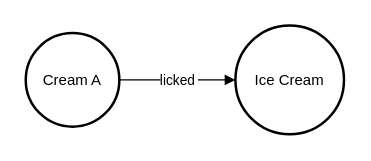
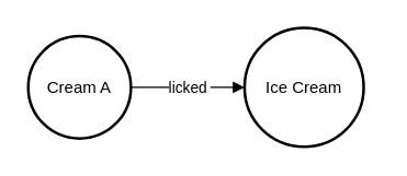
- <mxCell id="3" value="Ice Cream" style="ellipse;aspect=fixed;strokeWidth=2;whiteSpace=wrap;" vertex="1" parent="1"><mxGeometry x="188" width="87" height="87" as="geometry" y="20" /></mxCell>
+ <mxCell id="3" value="Ice Cream" style="ellipse;aspect=fixed;strokeWidth=2;whiteSpace=wrap;" vertex="1" parent="1"><mxGeometry x="178" y="20" width="87" height="87" as="geometry" /></mxCell>
